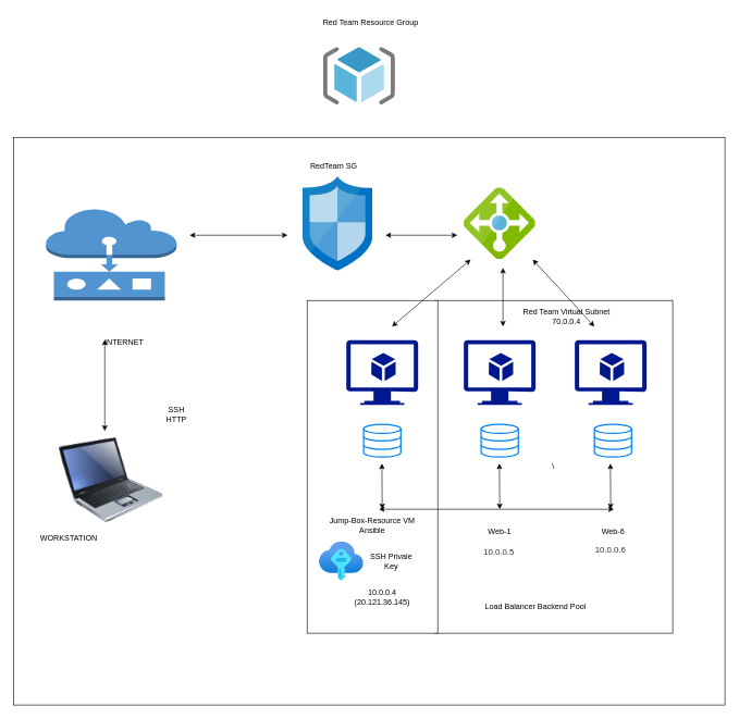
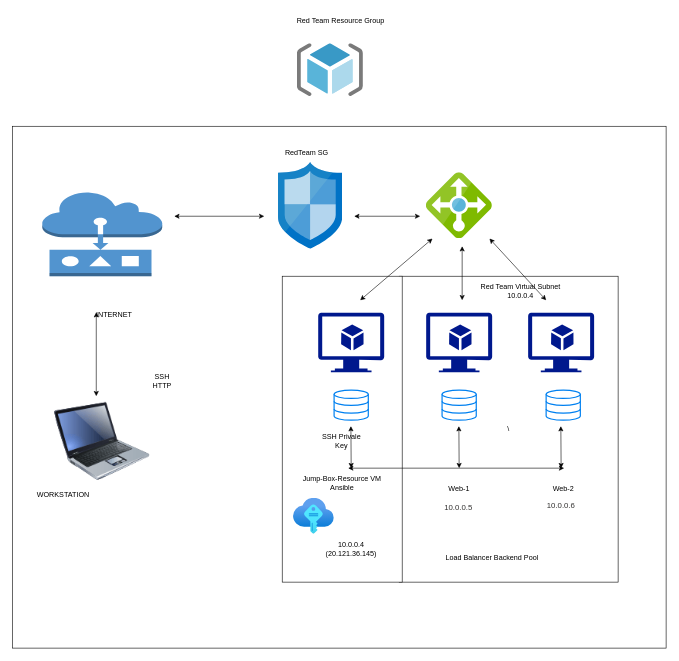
- <mxCell id="29" value="Red Team Virtual Subnet 70.0.0.4" style="text;html=1;strokeColor=none;fillColor=none;align=center;verticalAlign=middle;whiteSpace=wrap;rounded=0;" vertex="1" parent="1"><mxGeometry x="793.5" y="470" width="146.5" height="30" as="geometry" /></mxCell>
+ <mxCell id="29" value="Red Team Virtual Subnet 10.0.0.4" style="text;html=1;strokeColor=none;fillColor=none;align=center;verticalAlign=middle;whiteSpace=wrap;rounded=0;" vertex="1" parent="1"><mxGeometry x="793.5" y="470" width="146.5" height="30" as="geometry" /></mxCell>
- <mxCell id="35" value="Web-6" style="text;html=1;strokeColor=none;fillColor=none;align=center;verticalAlign=middle;whiteSpace=wrap;rounded=0;" vertex="1" parent="1"><mxGeometry x="898.5" y="800" width="80" height="30" as="geometry" /></mxCell>
+ <mxCell id="35" value="Web-2" style="text;html=1;strokeColor=none;fillColor=none;align=center;verticalAlign=middle;whiteSpace=wrap;rounded=0;" vertex="1" parent="1"><mxGeometry x="898.5" y="800" width="80" height="30" as="geometry" /></mxCell>
- <mxCell id="32" value="SSH Privale Key" style="text;html=1;strokeColor=none;fillColor=none;align=center;verticalAlign=middle;whiteSpace=wrap;rounded=0;" vertex="1" parent="1"><mxGeometry x="556.5" y="845" width="83.5" height="30" as="geometry" /></mxCell>
+ <mxCell id="32" value="SSH Privale Key" style="text;html=1;strokeColor=none;fillColor=none;align=center;verticalAlign=middle;whiteSpace=wrap;rounded=0;" vertex="1" parent="1"><mxGeometry x="526.5" y="720" width="83.5" height="30" as="geometry" /></mxCell>
